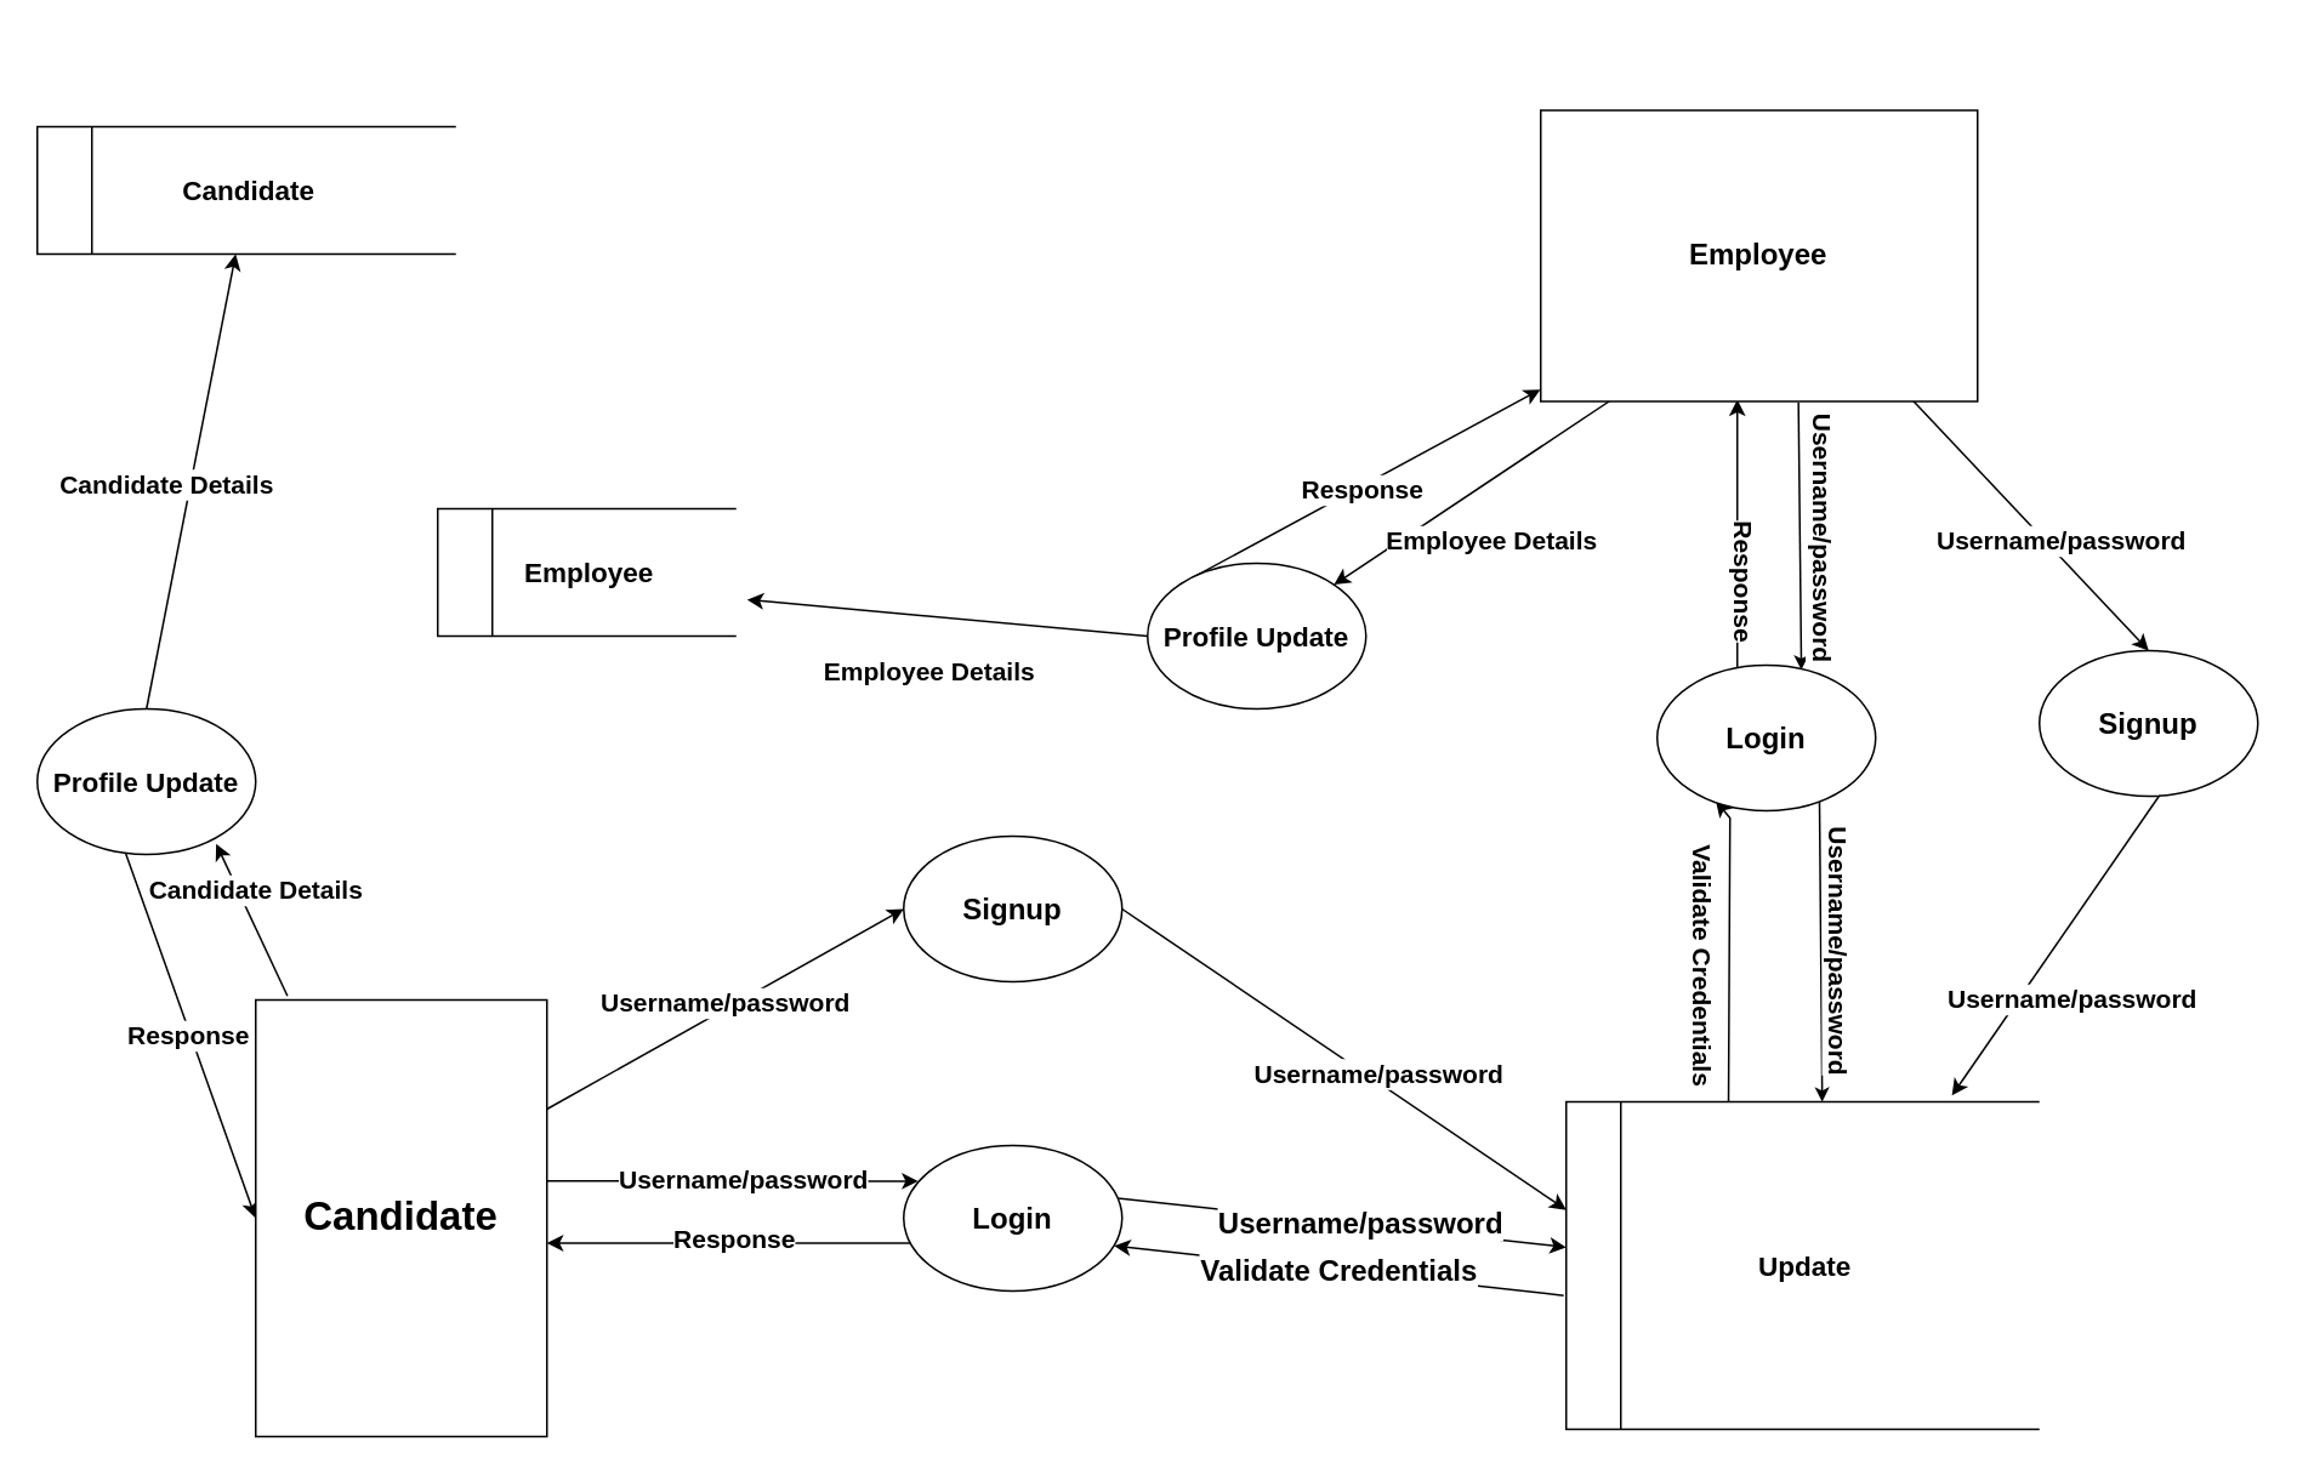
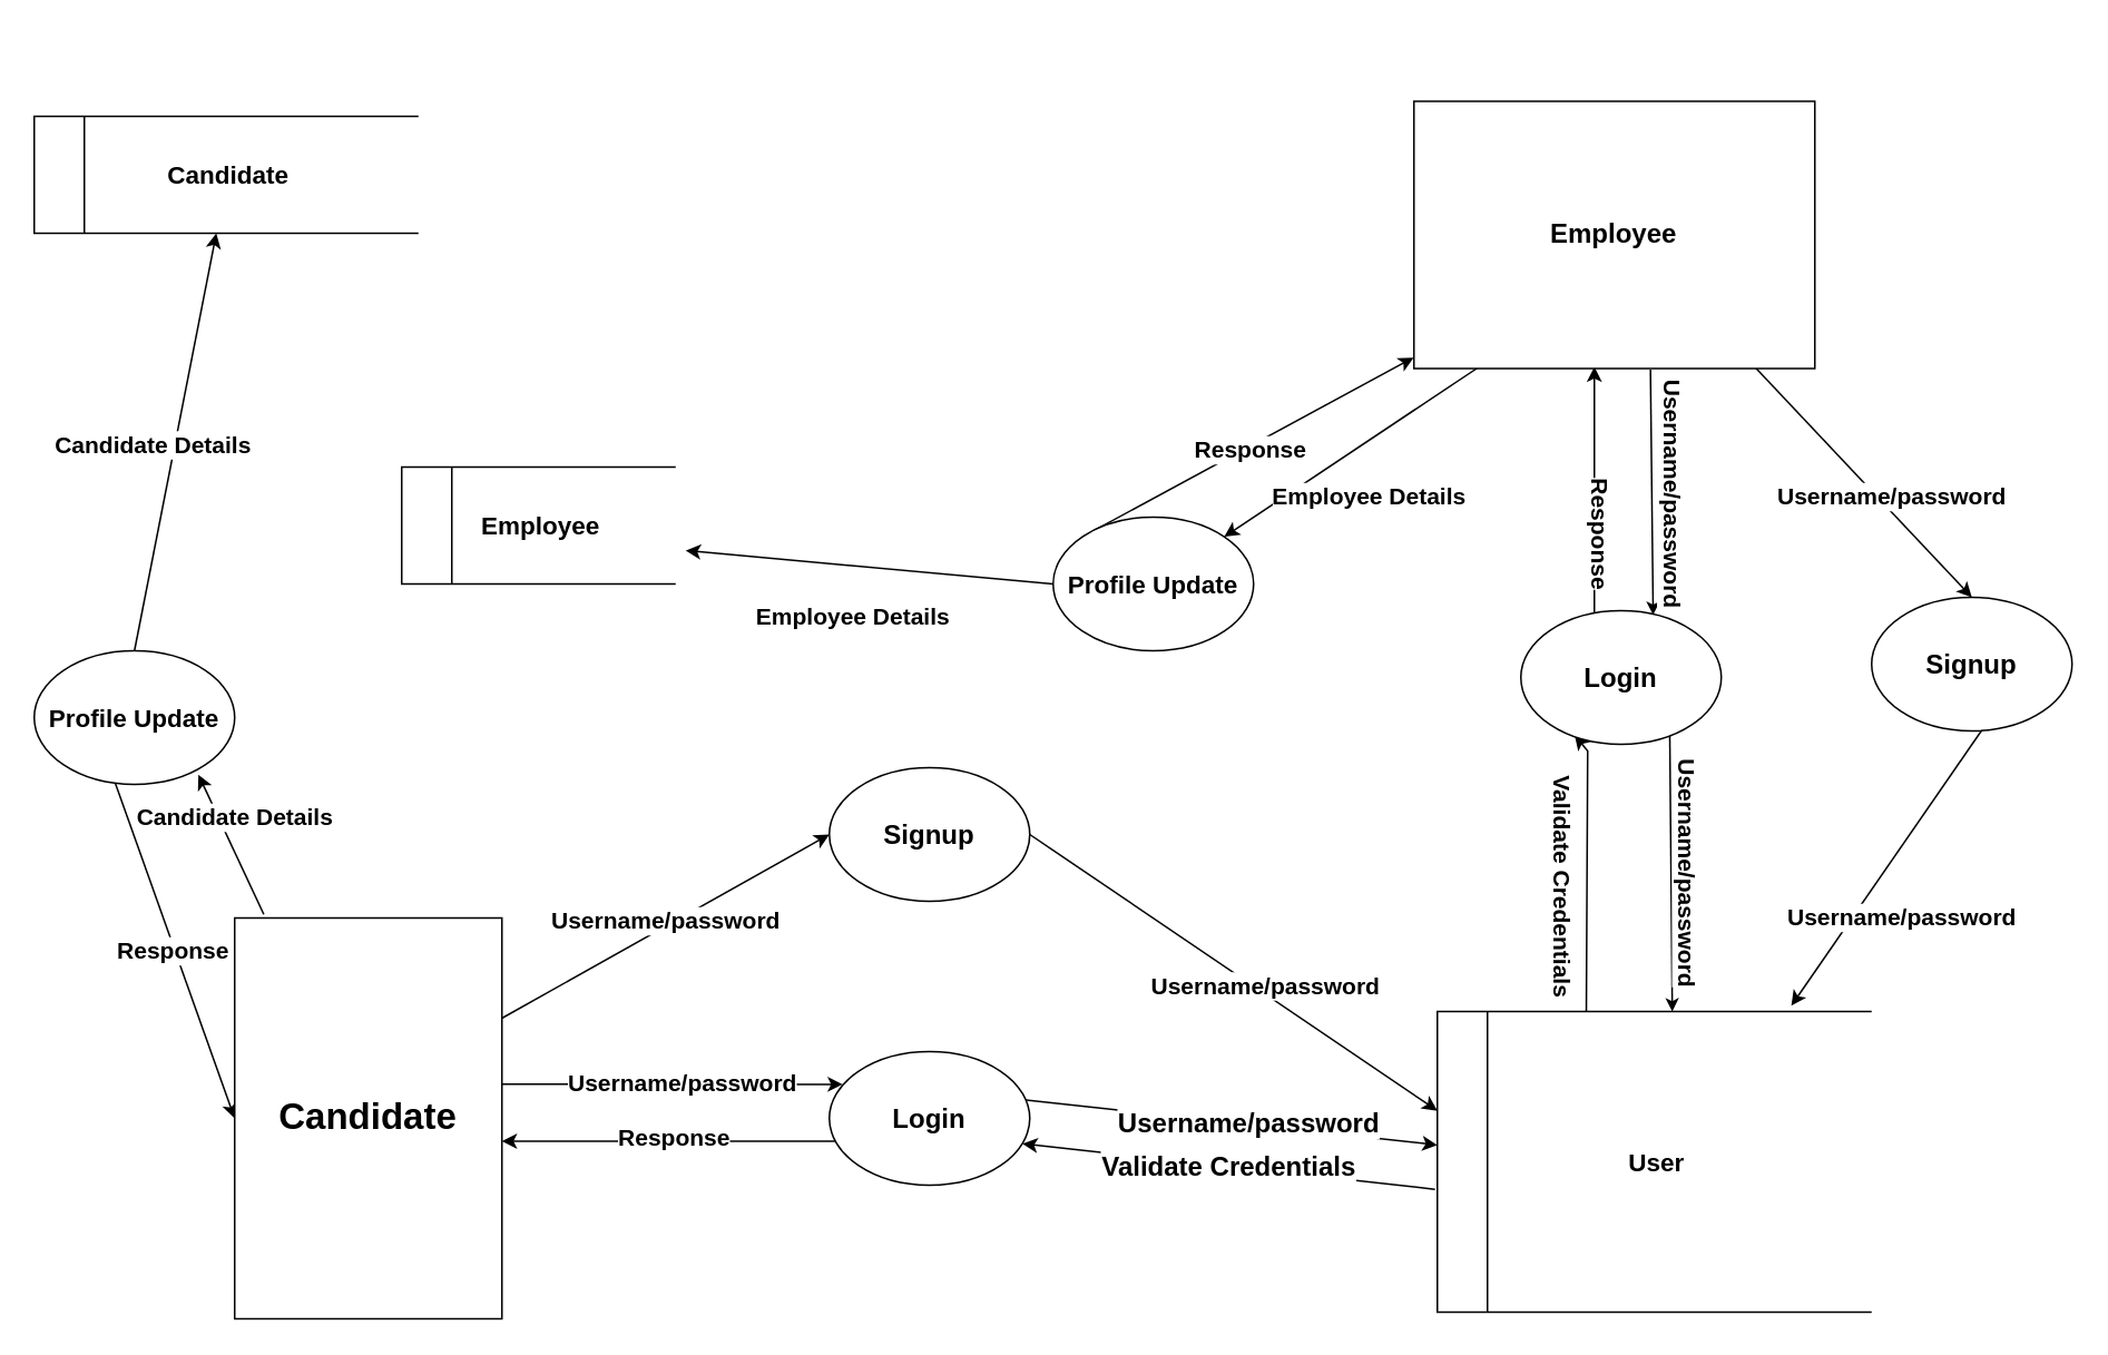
- <mxCell id="28" value="Update" style="html=1;dashed=0;whiteSpace=wrap;shape=mxgraph.dfd.dataStoreID;align=center;spacingLeft=3;points=[[0,0],[0.5,0],[1,0],[0,0.5],[1,0.5],[0,1],[0.5,1],[1,1]];fontSize=15;fontStyle=1" vertex="1" parent="1"><mxGeometry x="860" y="605" width="260" height="180" as="geometry" /></mxCell>
+ <mxCell id="28" value="User" style="html=1;dashed=0;whiteSpace=wrap;shape=mxgraph.dfd.dataStoreID;align=center;spacingLeft=3;points=[[0,0],[0.5,0],[1,0],[0,0.5],[1,0.5],[0,1],[0.5,1],[1,1]];fontSize=15;fontStyle=1" vertex="1" parent="1"><mxGeometry x="860" y="605" width="260" height="180" as="geometry" /></mxCell>
